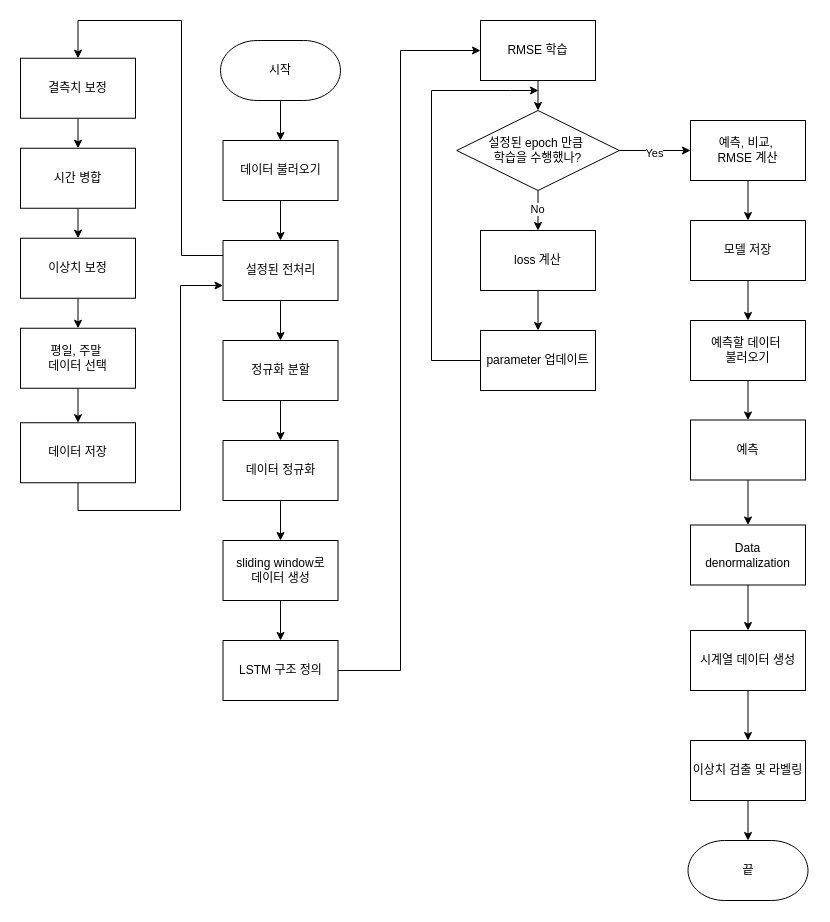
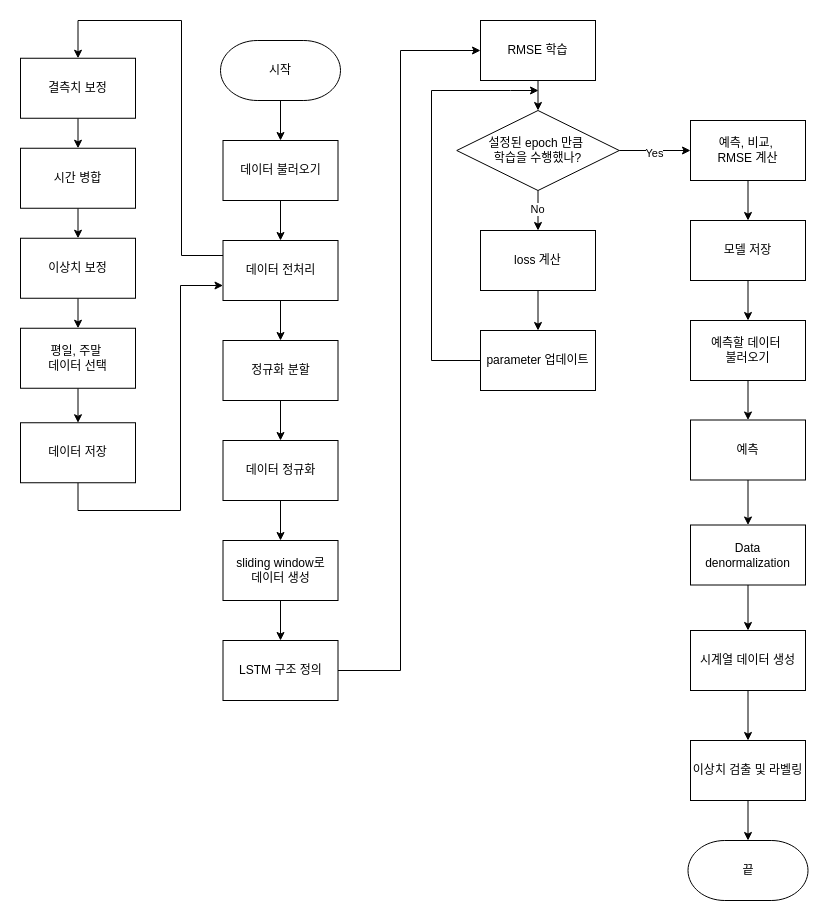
- <mxCell id="11" value="설정된 전처리" style="rounded=0;whiteSpace=wrap;html=1;" vertex="1" parent="1"><mxGeometry x="222.5" y="240" width="115" height="60" as="geometry" /></mxCell>
+ <mxCell id="11" value="데이터 전처리" style="rounded=0;whiteSpace=wrap;html=1;" vertex="1" parent="1"><mxGeometry x="222.5" y="240" width="115" height="60" as="geometry" /></mxCell>
